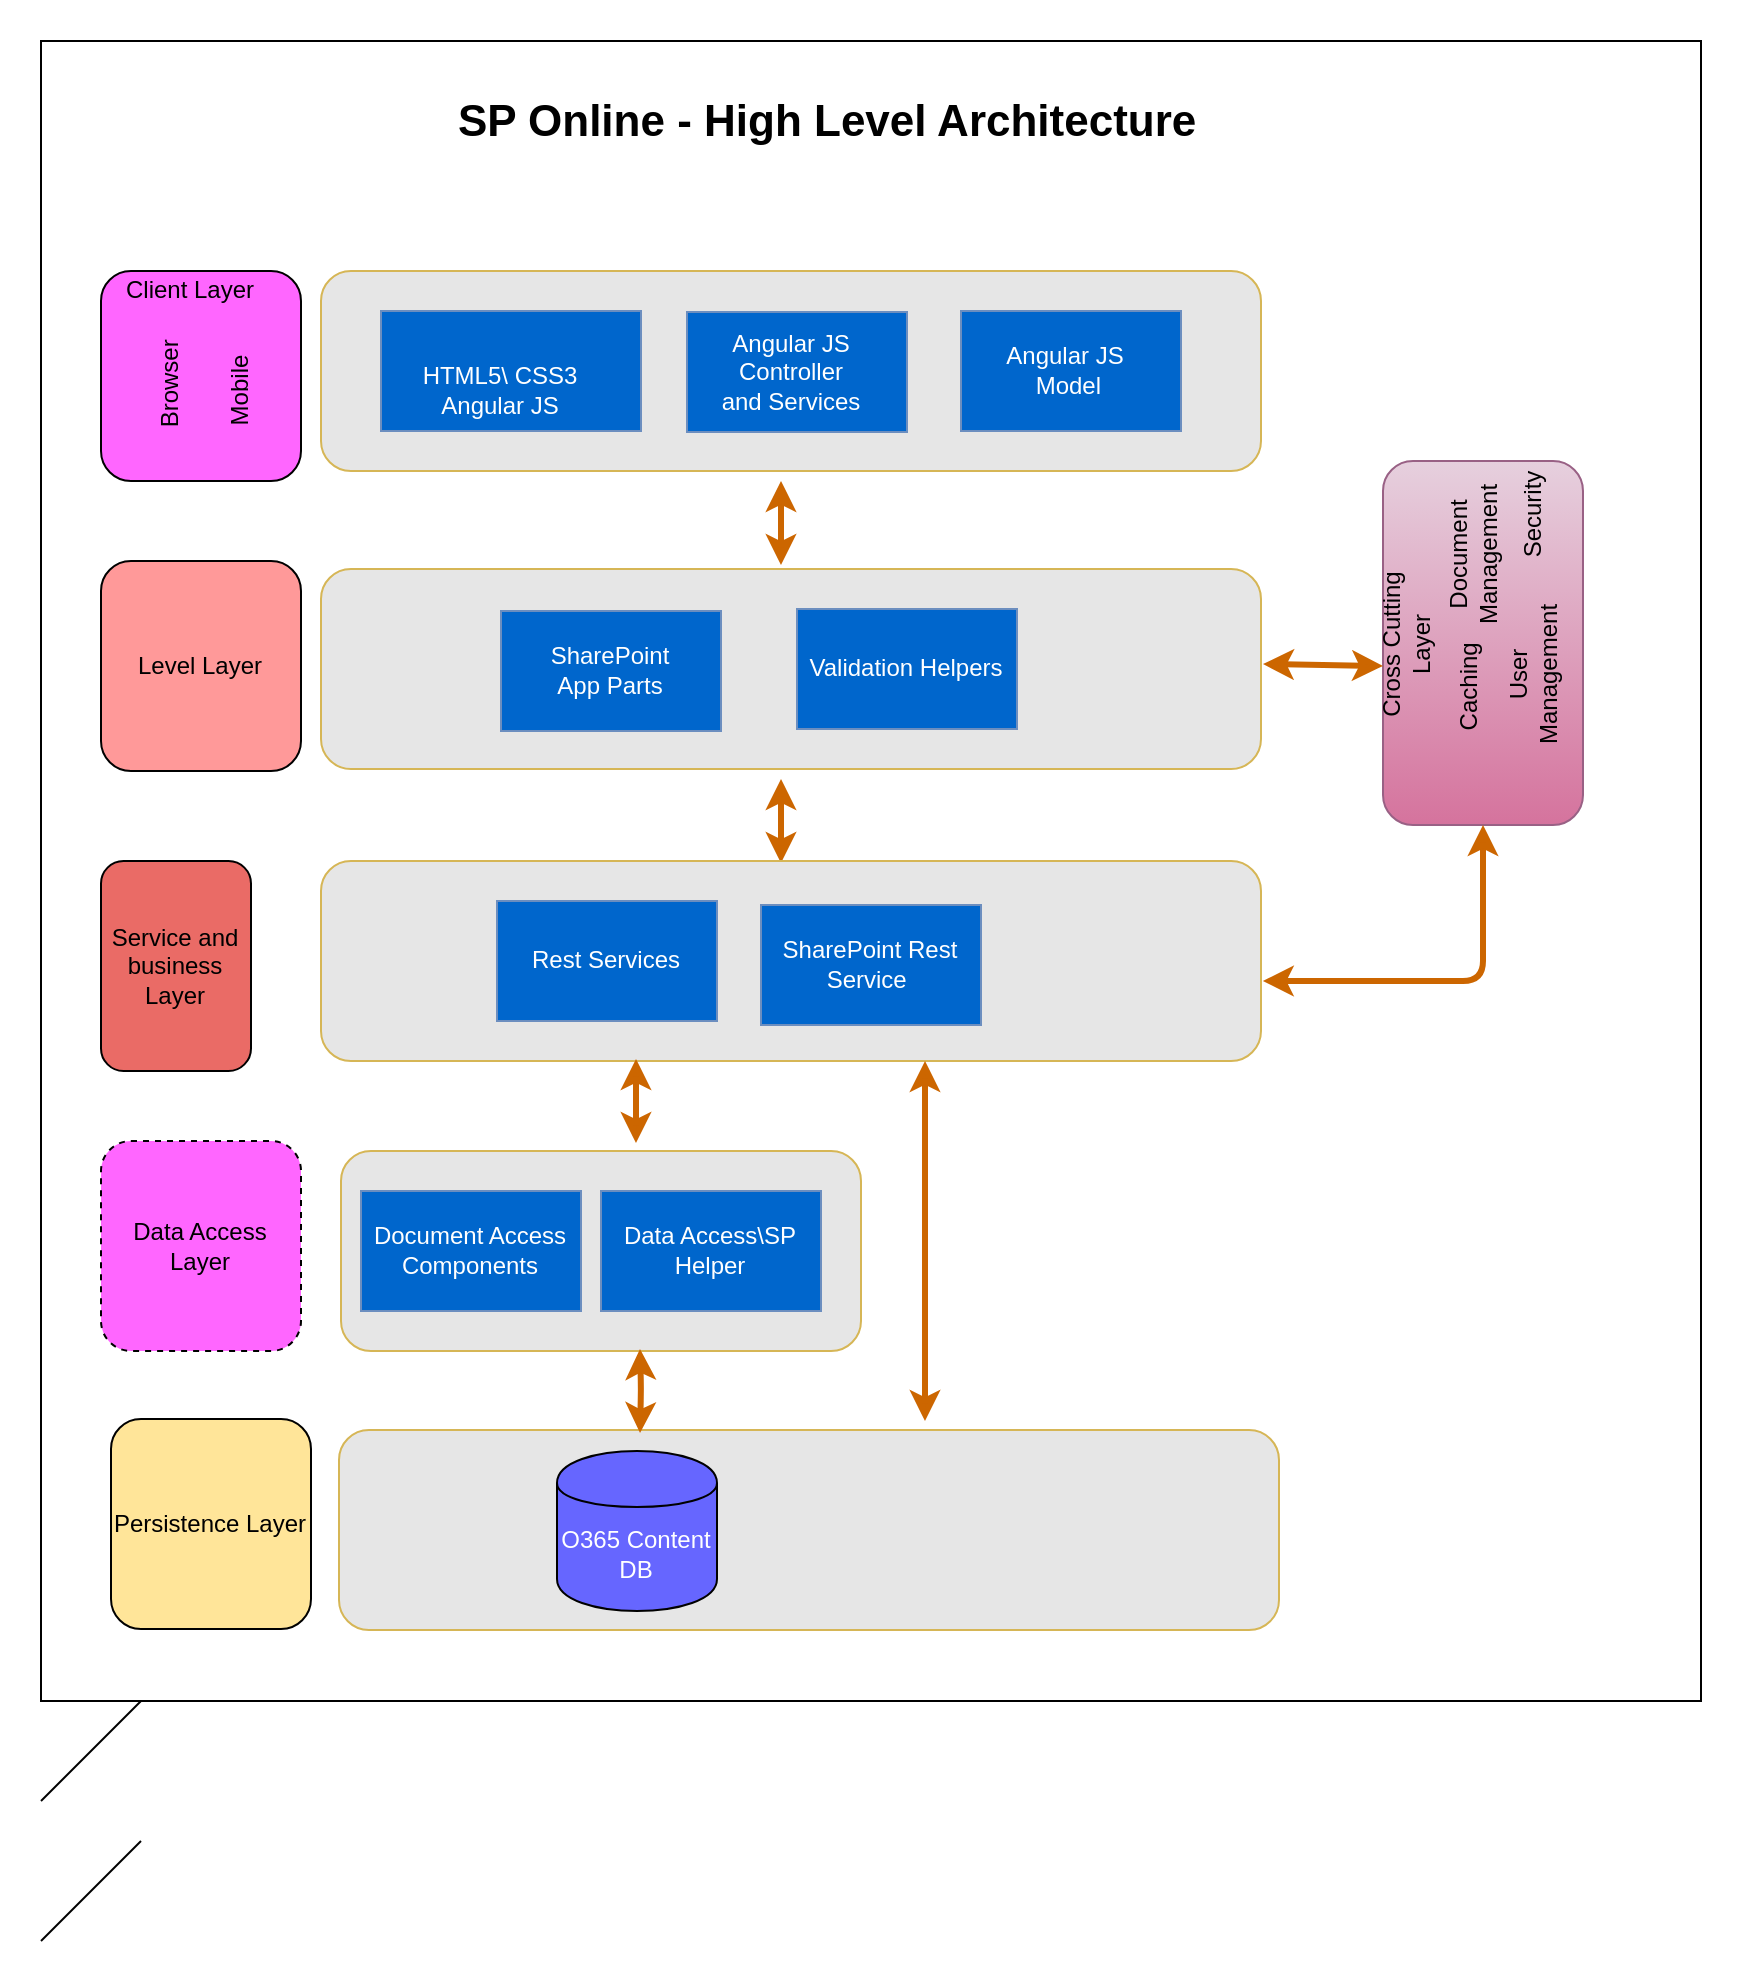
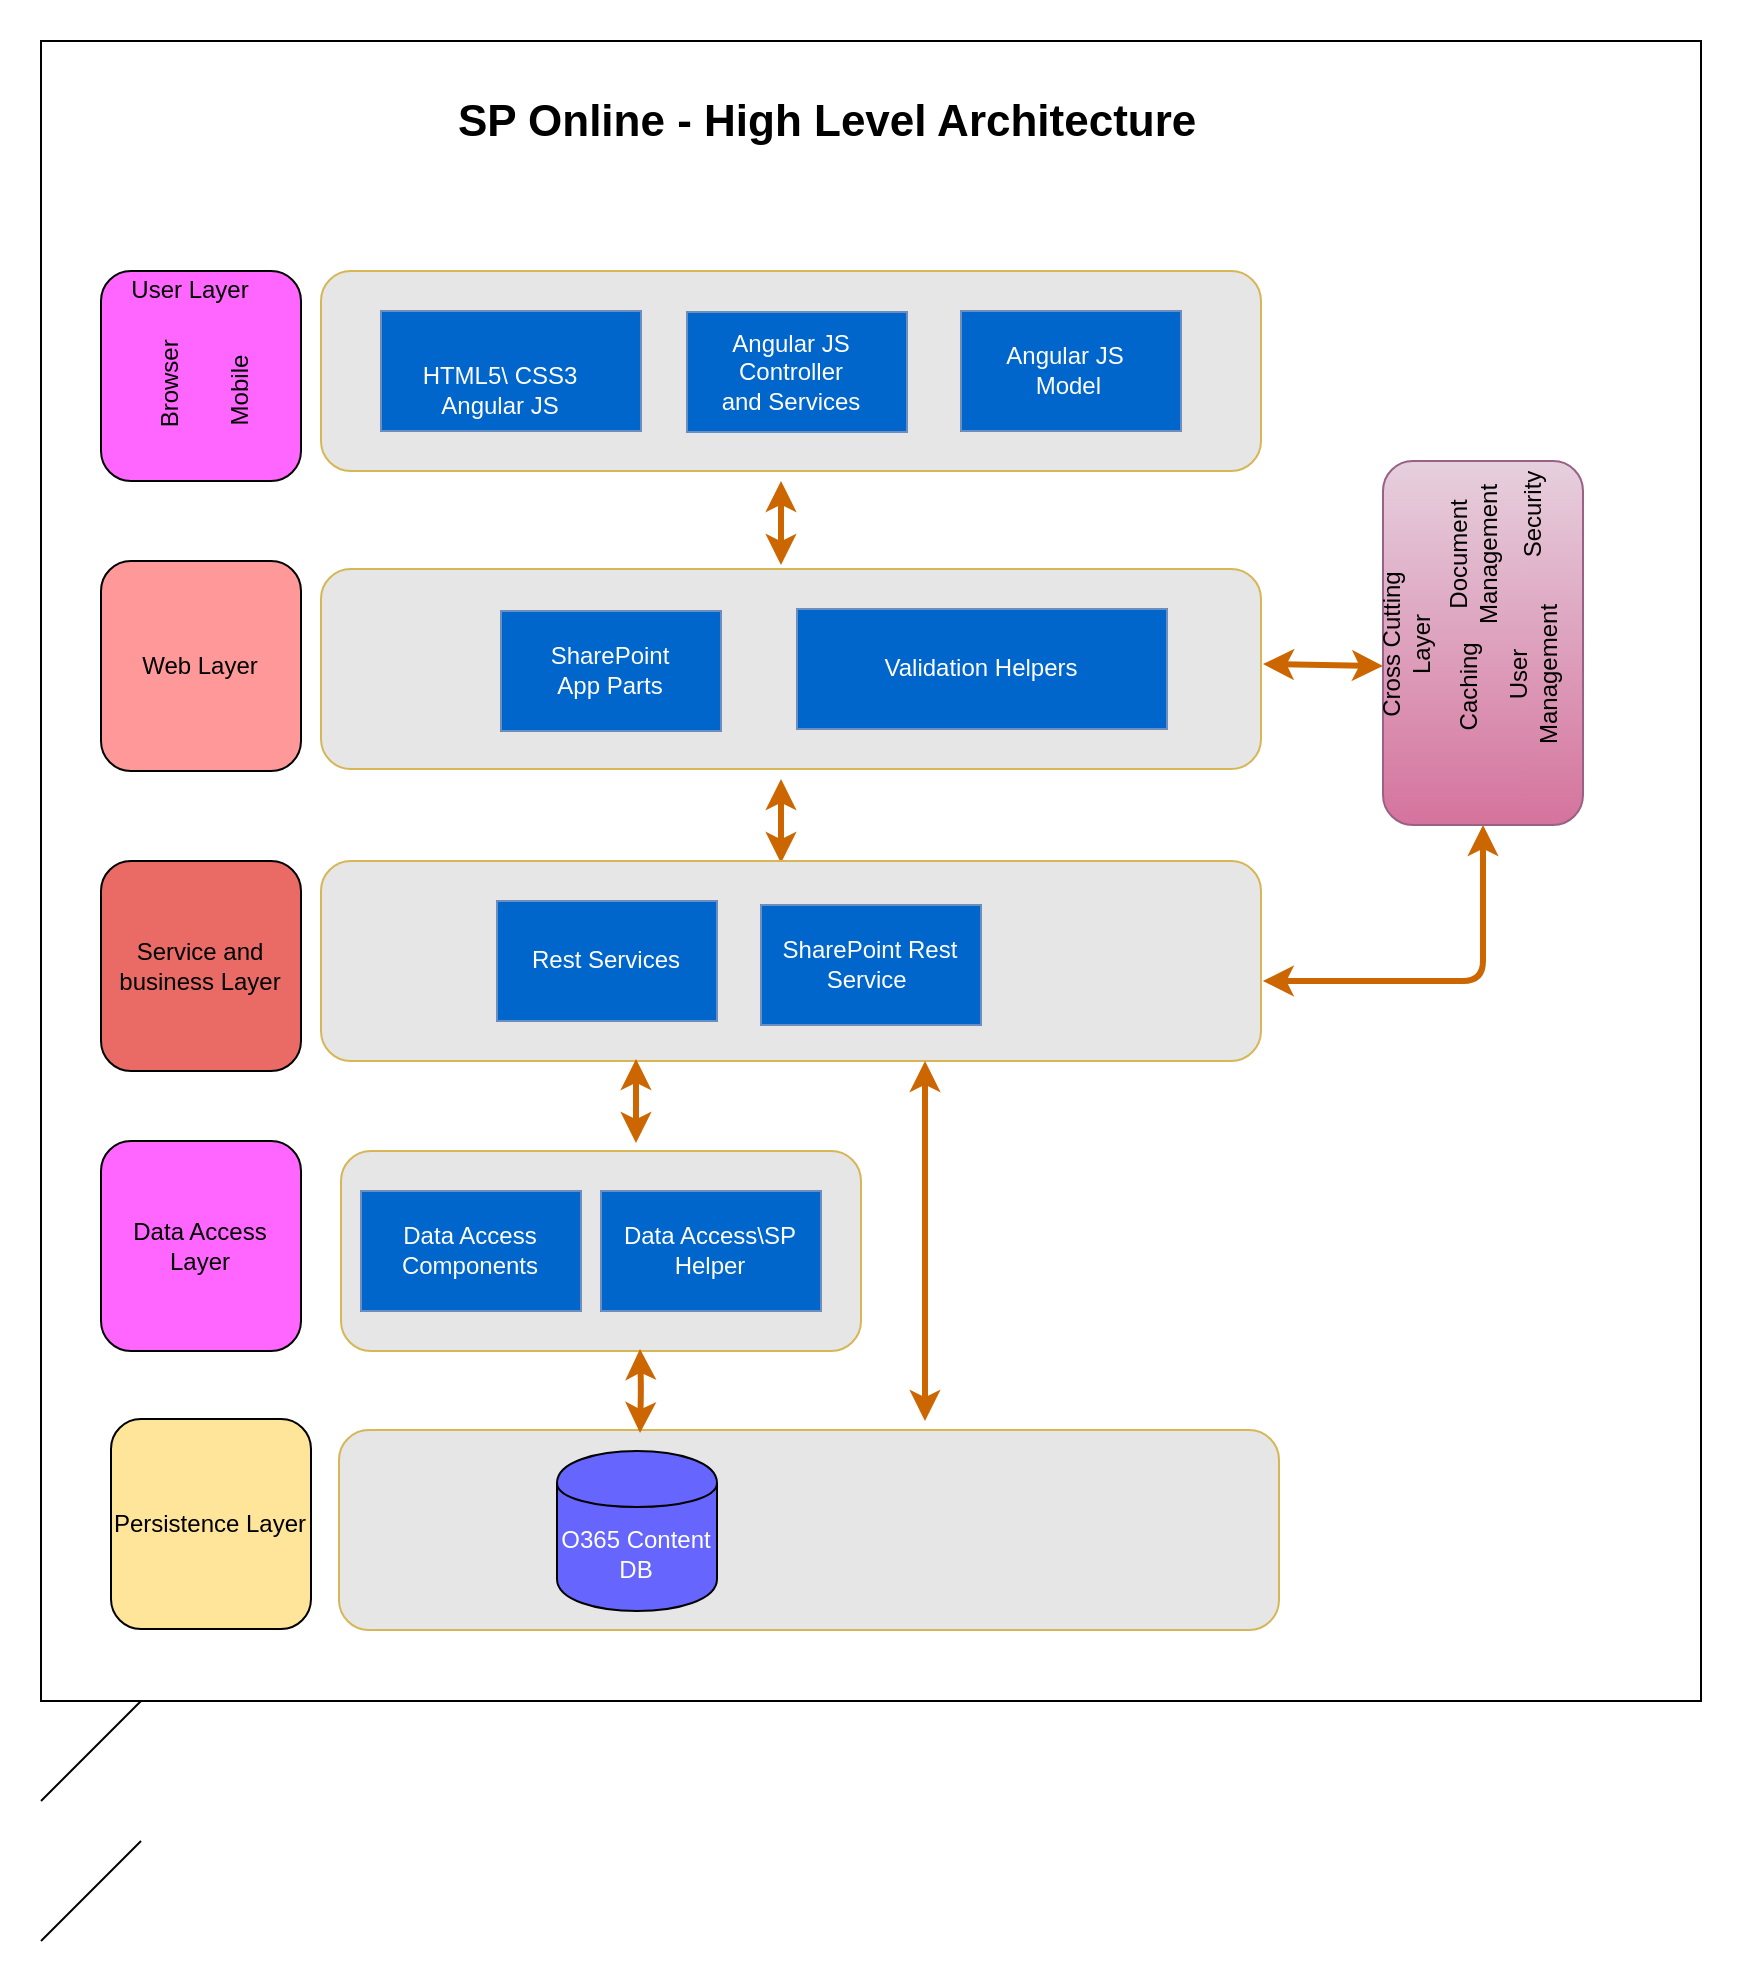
- <mxCell id="5" value="Client Layer" style="text;html=1;strokeColor=none;fillColor=none;align=center;verticalAlign=middle;whiteSpace=wrap;rounded=0;" vertex="1" parent="1"><mxGeometry x="60" y="135" width="70" height="20" as="geometry" /></mxCell>
+ <mxCell id="5" value="User Layer" style="text;html=1;strokeColor=none;fillColor=none;align=center;verticalAlign=middle;whiteSpace=wrap;rounded=0;" vertex="1" parent="1"><mxGeometry x="60" y="135" width="70" height="20" as="geometry" /></mxCell>
- <mxCell id="15" value="Level Layer" style="rounded=1;whiteSpace=wrap;html=1;fillColor=#FF9999;gradientColor=none;" vertex="1" parent="1"><mxGeometry x="50" y="280" width="100" height="105" as="geometry" /></mxCell>
+ <mxCell id="15" value="Web Layer" style="rounded=1;whiteSpace=wrap;html=1;fillColor=#FF9999;gradientColor=none;" vertex="1" parent="1"><mxGeometry x="50" y="280" width="100" height="105" as="geometry" /></mxCell>
- <mxCell id="18" value="&lt;font color=&quot;#ffffff&quot;&gt;Validation Helpers&lt;/font&gt;" style="rounded=0;whiteSpace=wrap;html=1;fillColor=#0066CC;gradientColor=none;strokeColor=#6c8ebf;" vertex="1" parent="1"><mxGeometry x="398" y="304" width="110" height="60" as="geometry" /></mxCell>
+ <mxCell id="18" value="&lt;font color=&quot;#ffffff&quot;&gt;Validation Helpers&lt;/font&gt;" style="rounded=0;whiteSpace=wrap;html=1;fillColor=#0066CC;gradientColor=none;strokeColor=#6c8ebf;" vertex="1" parent="1"><mxGeometry x="398" y="304" width="185" height="60" as="geometry" /></mxCell>
- <mxCell id="29" value="Service and business Layer" style="rounded=1;whiteSpace=wrap;html=1;fillColor=#EA6B66;gradientColor=none;" vertex="1" parent="1"><mxGeometry x="50" y="430" width="75" height="105" as="geometry" /></mxCell>
+ <mxCell id="29" value="Service and business Layer" style="rounded=1;whiteSpace=wrap;html=1;fillColor=#EA6B66;gradientColor=none;" vertex="1" parent="1"><mxGeometry x="50" y="430" width="100" height="105" as="geometry" /></mxCell>
- <mxCell id="32" value="Data Access Layer" style="rounded=1;whiteSpace=wrap;html=1;fillColor=#FF66FF;gradientColor=none;dashed=1;" vertex="1" parent="1"><mxGeometry x="50" y="570" width="100" height="105" as="geometry" /></mxCell>
+ <mxCell id="32" value="Data Access Layer" style="rounded=1;whiteSpace=wrap;html=1;fillColor=#FF66FF;gradientColor=none;" vertex="1" parent="1"><mxGeometry x="50" y="570" width="100" height="105" as="geometry" /></mxCell>
- <mxCell id="41" value="&lt;span&gt;&lt;font color=&quot;#ffffff&quot;&gt;Document Access Components&lt;/font&gt;&lt;/span&gt;&lt;br&gt;" style="rounded=0;whiteSpace=wrap;html=1;fillColor=#0066CC;gradientColor=none;strokeColor=#6c8ebf;" vertex="1" parent="1"><mxGeometry x="180" y="595" width="110" height="60" as="geometry" /></mxCell>
+ <mxCell id="41" value="&lt;span&gt;&lt;font color=&quot;#ffffff&quot;&gt;Data Access Components&lt;/font&gt;&lt;/span&gt;&lt;br&gt;" style="rounded=0;whiteSpace=wrap;html=1;fillColor=#0066CC;gradientColor=none;strokeColor=#6c8ebf;" vertex="1" parent="1"><mxGeometry x="180" y="595" width="110" height="60" as="geometry" /></mxCell>
